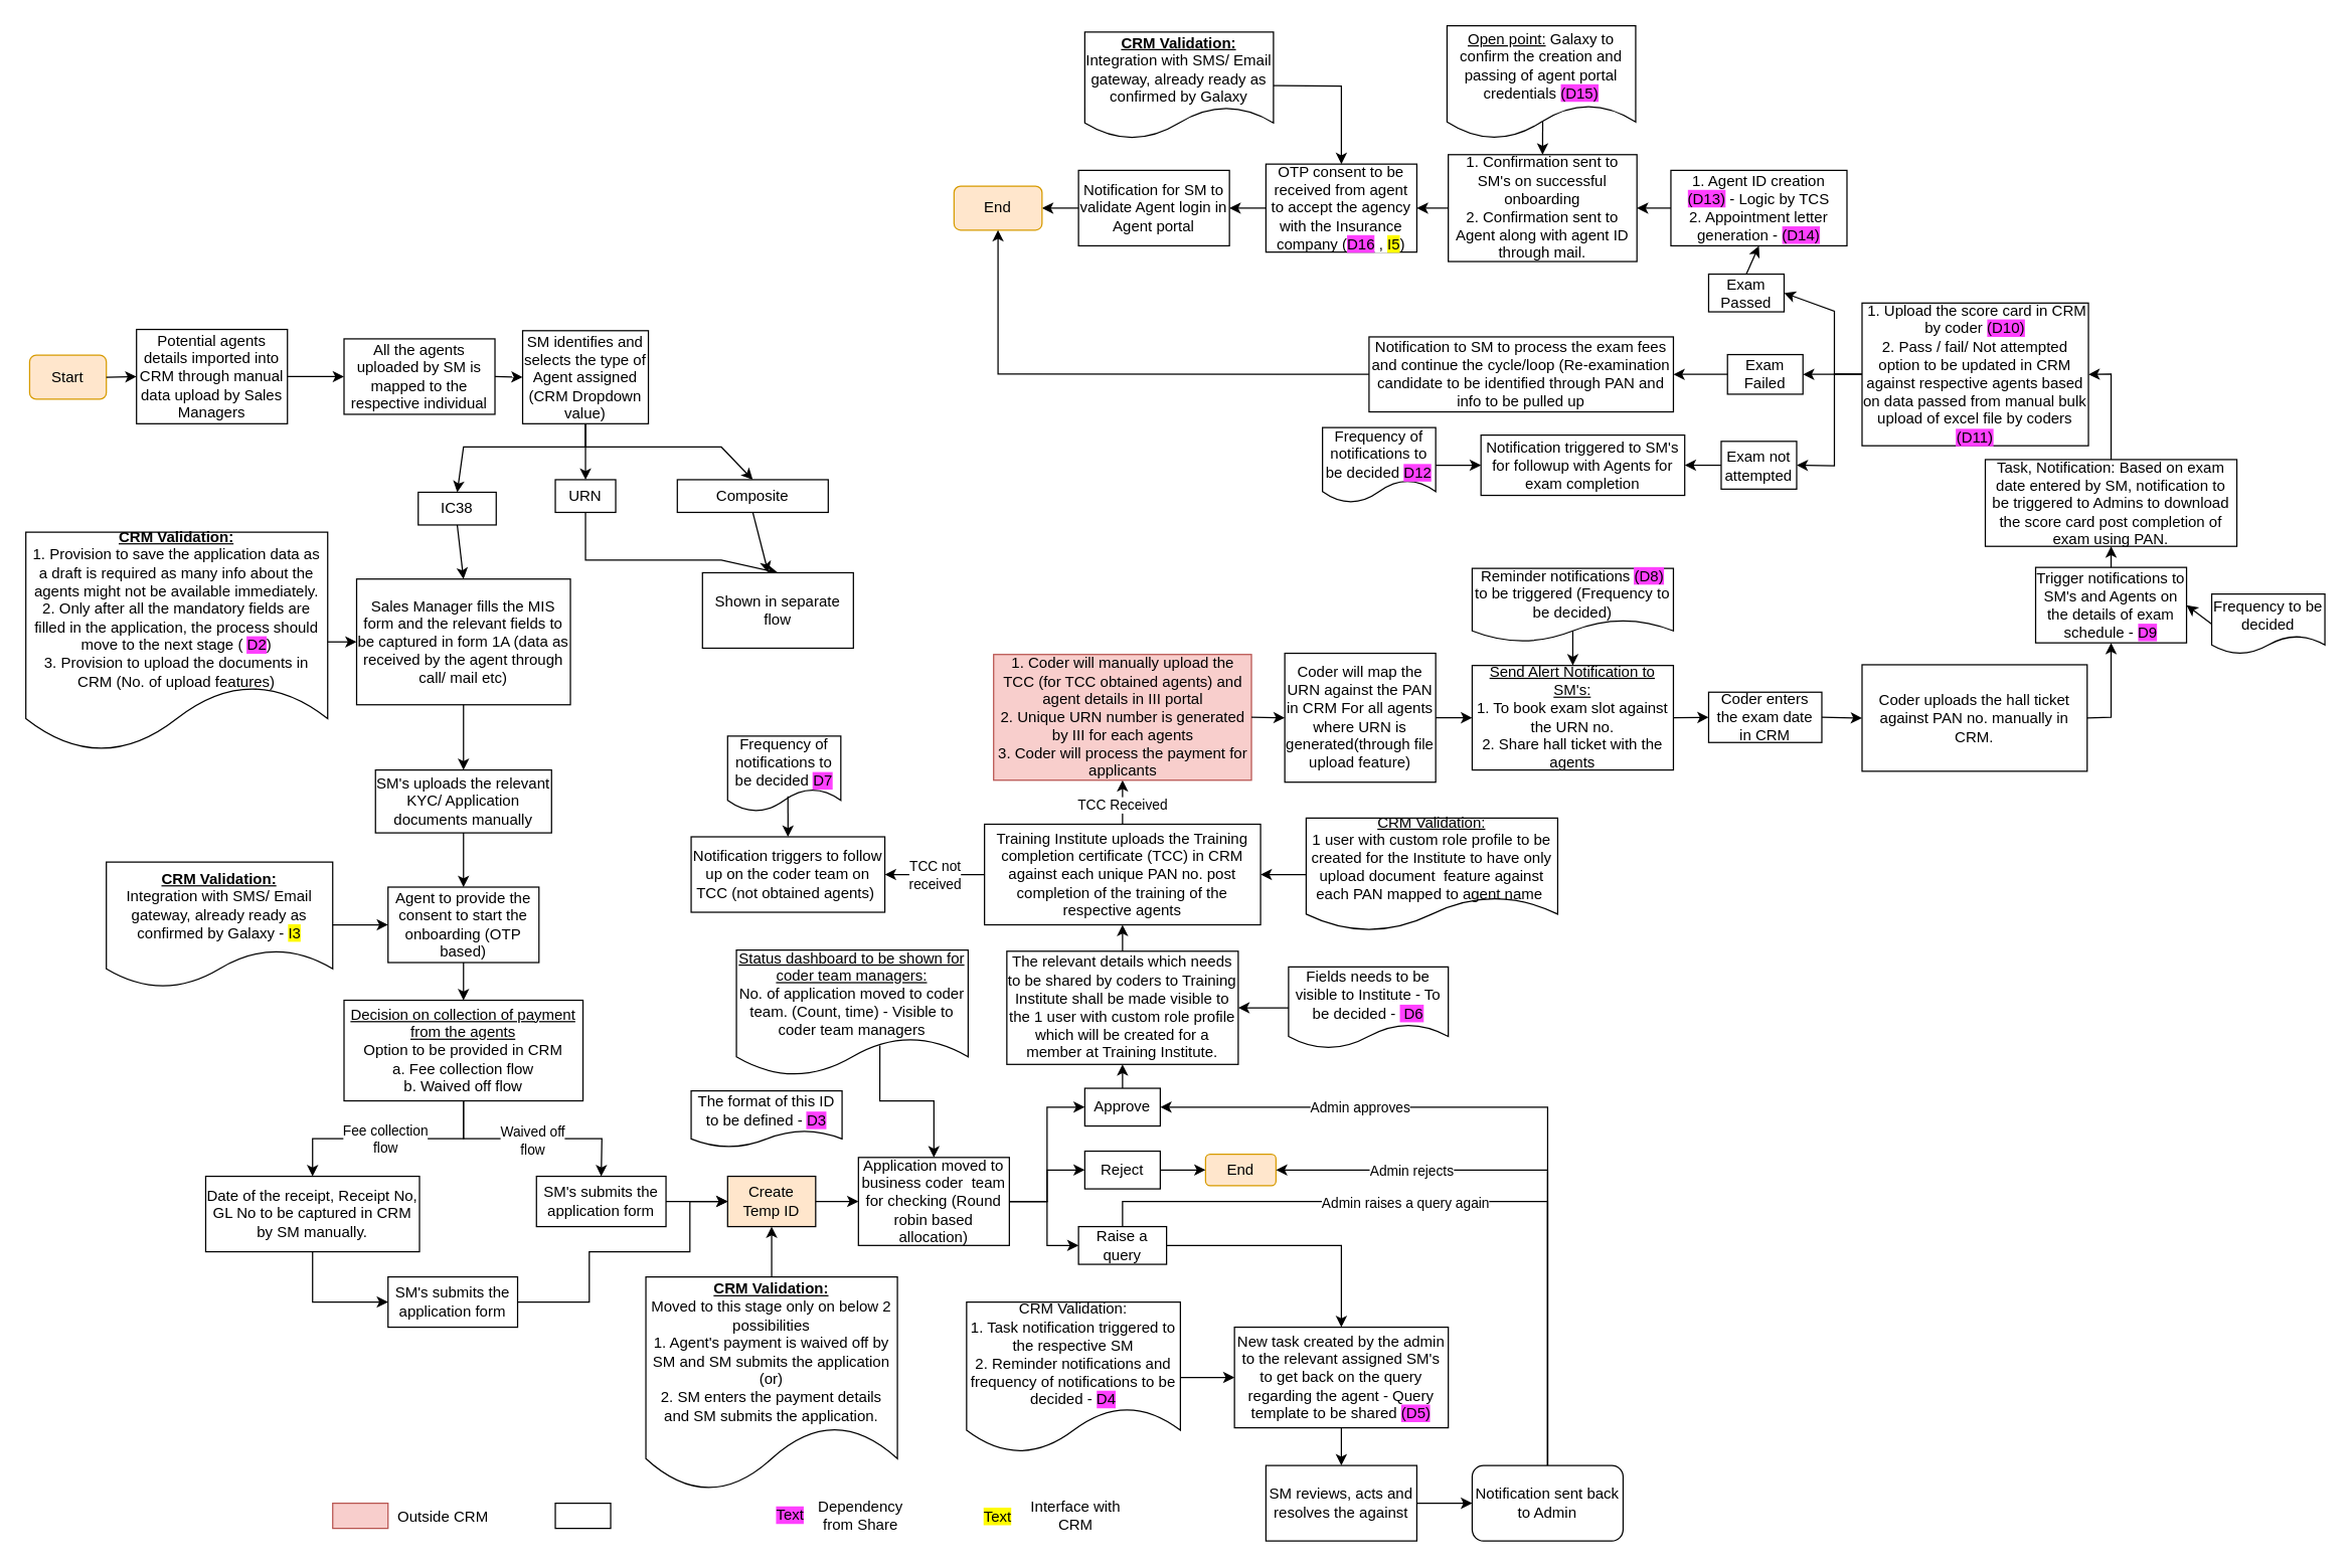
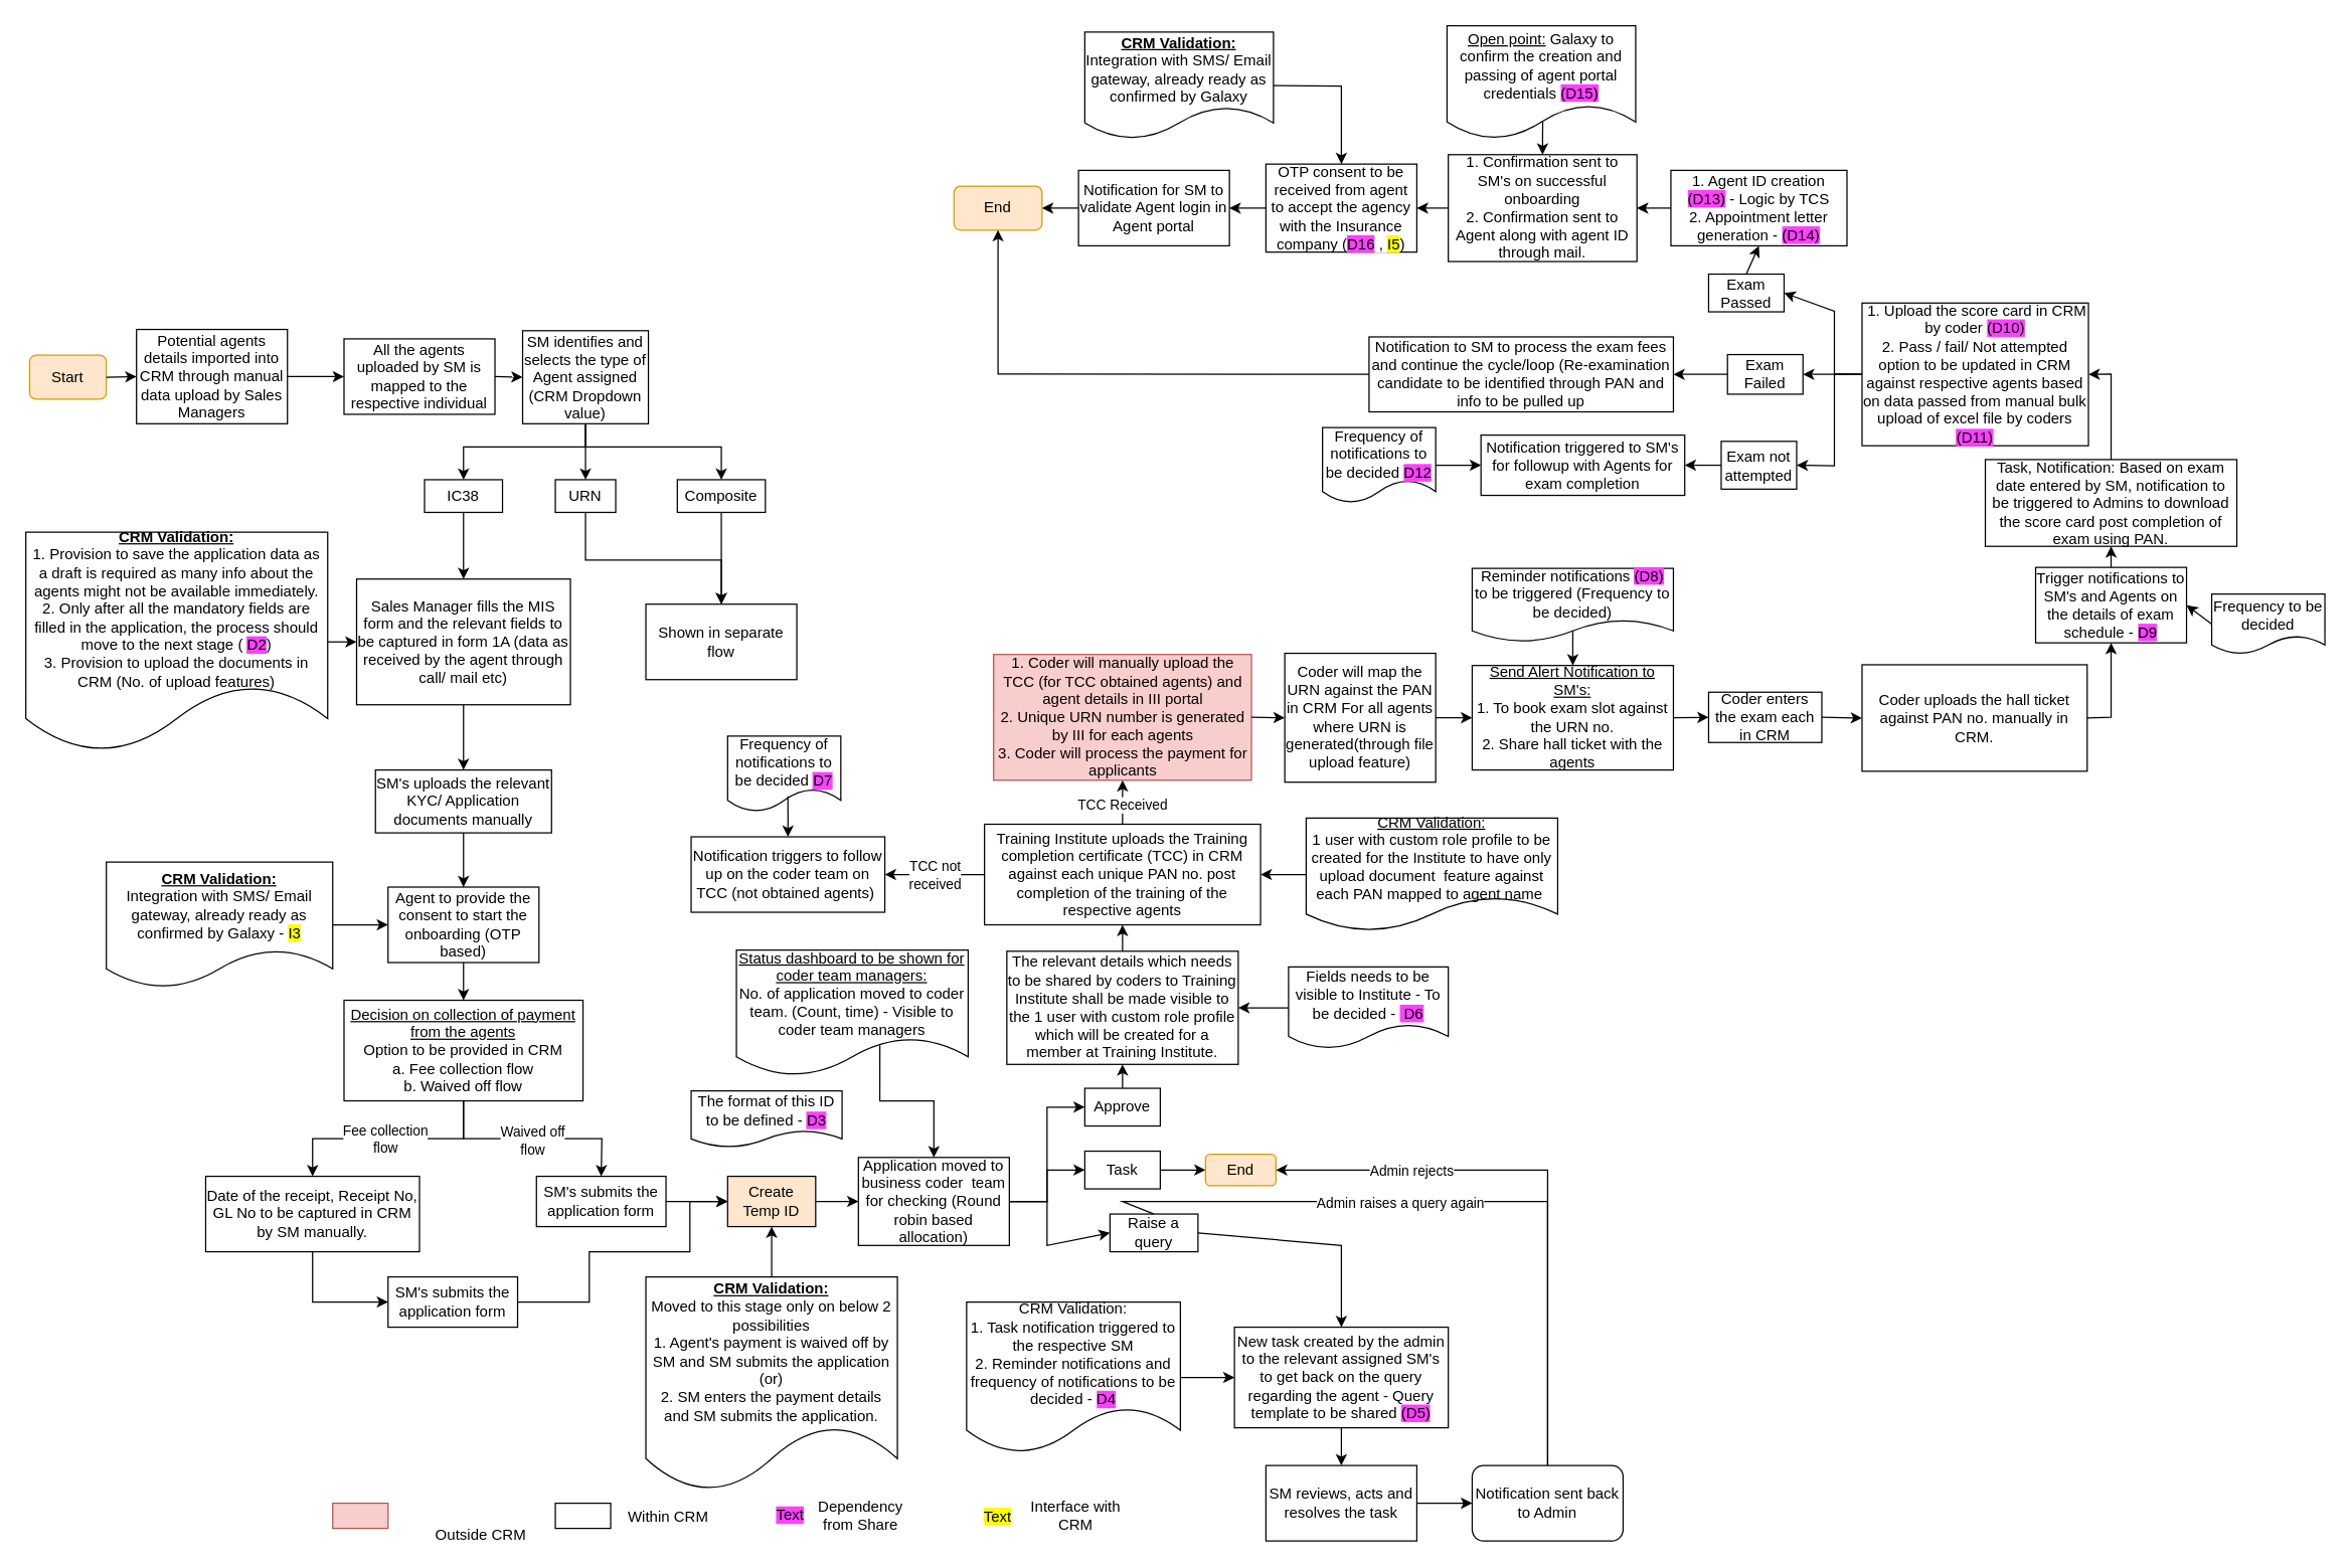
- <mxCell id="8" value="Composite" style="rounded=0;whiteSpace=wrap;html=1;" parent="1" vertex="1"><mxGeometry x="538" y="381" width="120" height="26" as="geometry" /></mxCell>
+ <mxCell id="8" value="Composite" style="rounded=0;whiteSpace=wrap;html=1;" parent="1" vertex="1"><mxGeometry x="538" y="381" width="70" height="26" as="geometry" /></mxCell>
- <mxCell id="6" value="IC38" style="rounded=0;whiteSpace=wrap;html=1;" parent="1" vertex="1"><mxGeometry x="332" y="391" width="62" height="26" as="geometry" /></mxCell>
+ <mxCell id="6" value="IC38" style="rounded=0;whiteSpace=wrap;html=1;" parent="1" vertex="1"><mxGeometry x="337" y="381" width="62" height="26" as="geometry" /></mxCell>
- <mxCell id="99" value="Shown in separate flow" style="rounded=0;whiteSpace=wrap;html=1;" parent="1" vertex="1"><mxGeometry x="558" y="455" width="120" height="60" as="geometry" /></mxCell>
+ <mxCell id="99" value="Shown in separate flow" style="rounded=0;whiteSpace=wrap;html=1;" parent="1" vertex="1"><mxGeometry x="513" y="480" width="120" height="60" as="geometry" /></mxCell>
- <mxCell id="100" value="Coder enters the exam date in CRM" style="rounded=0;whiteSpace=wrap;html=1;" parent="1" vertex="1"><mxGeometry x="1358" y="550" width="90" height="40" as="geometry" /></mxCell>
+ <mxCell id="100" value="Coder enters the exam each in CRM" style="rounded=0;whiteSpace=wrap;html=1;" parent="1" vertex="1"><mxGeometry x="1358" y="550" width="90" height="40" as="geometry" /></mxCell>
- <mxCell id="57" value="" style="endArrow=classic;html=1;rounded=0;exitX=0.5;exitY=0;exitDx=0;exitDy=0;entryX=1;entryY=0.5;entryDx=0;entryDy=0;" parent="1" source="55" target="38" edge="1"><mxGeometry width="50" height="50" relative="1" as="geometry"><mxPoint x="978" y="1085" as="sourcePoint" /><mxPoint x="1198" y="915" as="targetPoint" /><Array as="points"><mxPoint x="1230" y="880" /></Array></mxGeometry></mxCell>
- <mxCell id="58" value="Admin approves" style="edgeLabel;html=1;align=center;verticalAlign=middle;resizable=0;points=[];" parent="57" vertex="1" connectable="0"><mxGeometry x="0.466" relative="1" as="geometry"><mxPoint as="offset" /></mxGeometry></mxCell>
- <mxCell id="39" value="Reject" style="rounded=0;whiteSpace=wrap;html=1;" parent="1" vertex="1"><mxGeometry x="862" y="915" width="60" height="30" as="geometry" /></mxCell>
+ <mxCell id="39" value="Task" style="rounded=0;whiteSpace=wrap;html=1;" parent="1" vertex="1"><mxGeometry x="862" y="915" width="60" height="30" as="geometry" /></mxCell>
- <mxCell id="40" value="Raise a query" style="rounded=0;whiteSpace=wrap;html=1;" parent="1" vertex="1"><mxGeometry x="857" y="975" width="70" height="30" as="geometry" /></mxCell>
+ <mxCell id="40" value="Raise a query" style="rounded=0;whiteSpace=wrap;html=1;" parent="1" vertex="1"><mxGeometry x="882" y="965" width="70" height="30" as="geometry" /></mxCell>
- <mxCell id="53" value="SM reviews, acts and resolves the against" style="rounded=0;whiteSpace=wrap;html=1;" parent="1" vertex="1"><mxGeometry x="1006" y="1165" width="120" height="60" as="geometry" /></mxCell>
+ <mxCell id="53" value="SM reviews, acts and resolves the task" style="rounded=0;whiteSpace=wrap;html=1;" parent="1" vertex="1"><mxGeometry x="1006" y="1165" width="120" height="60" as="geometry" /></mxCell>
- <mxCell id="118" value="Outside CRM" style="text;html=1;align=center;verticalAlign=middle;whiteSpace=wrap;rounded=0;" parent="1" vertex="1"><mxGeometry x="311" y="1191" width="82" height="30" as="geometry" /></mxCell>
+ <mxCell id="118" value="Outside CRM" style="text;html=1;align=center;verticalAlign=middle;whiteSpace=wrap;rounded=0;" parent="1" vertex="1"><mxGeometry x="341" y="1206" width="82" height="30" as="geometry" /></mxCell>
+ <mxCell id="120" value="Within CRM" style="text;html=1;align=center;verticalAlign=middle;whiteSpace=wrap;rounded=0;" parent="1" vertex="1"><mxGeometry x="490" y="1191" width="82" height="30" as="geometry" /></mxCell>
